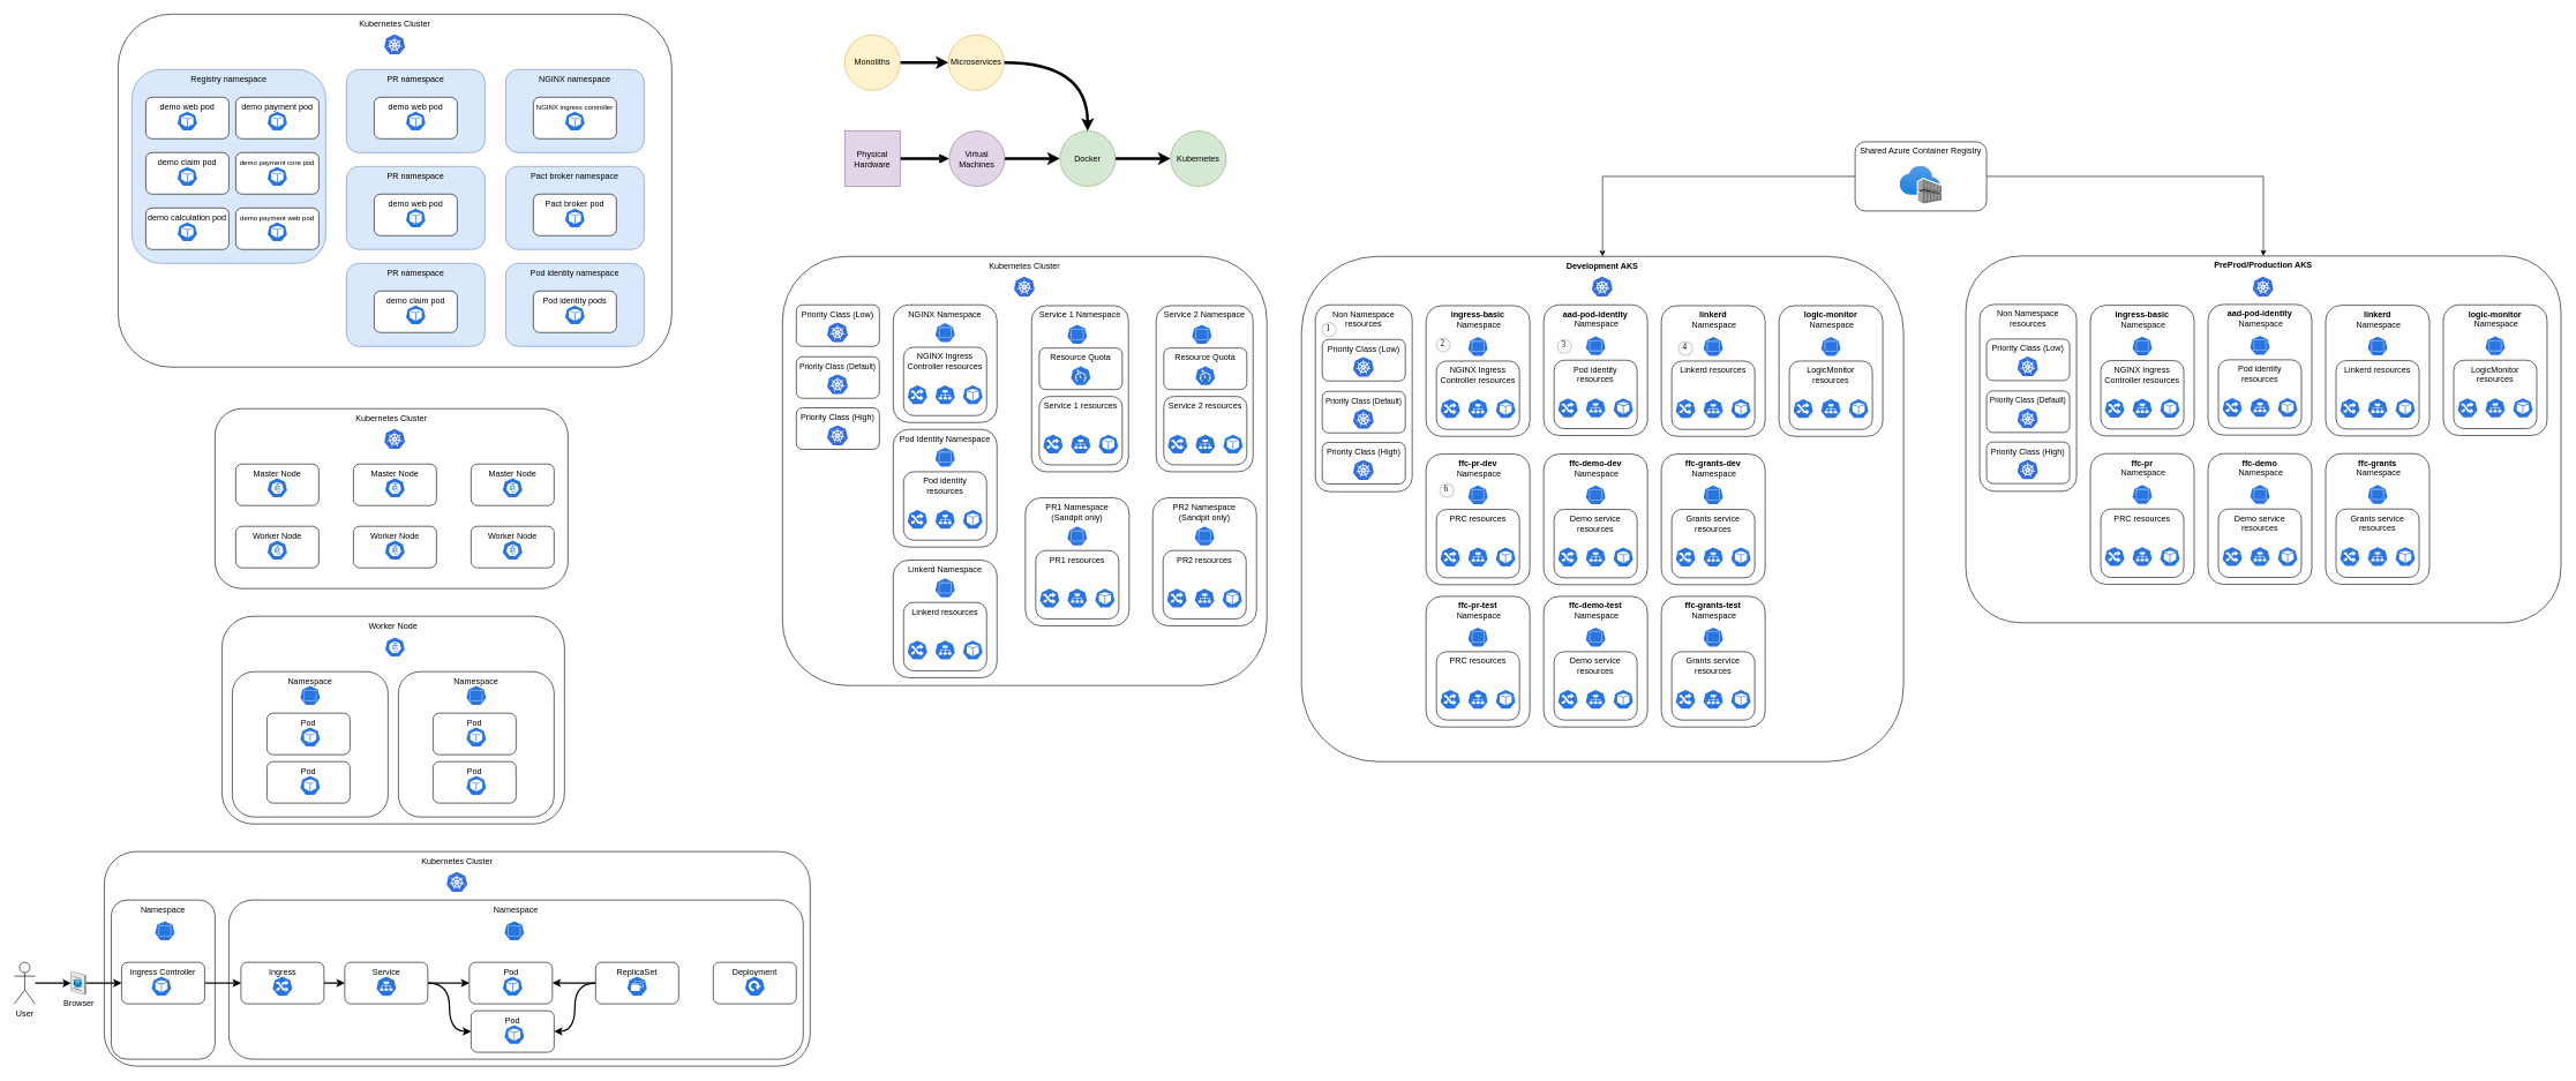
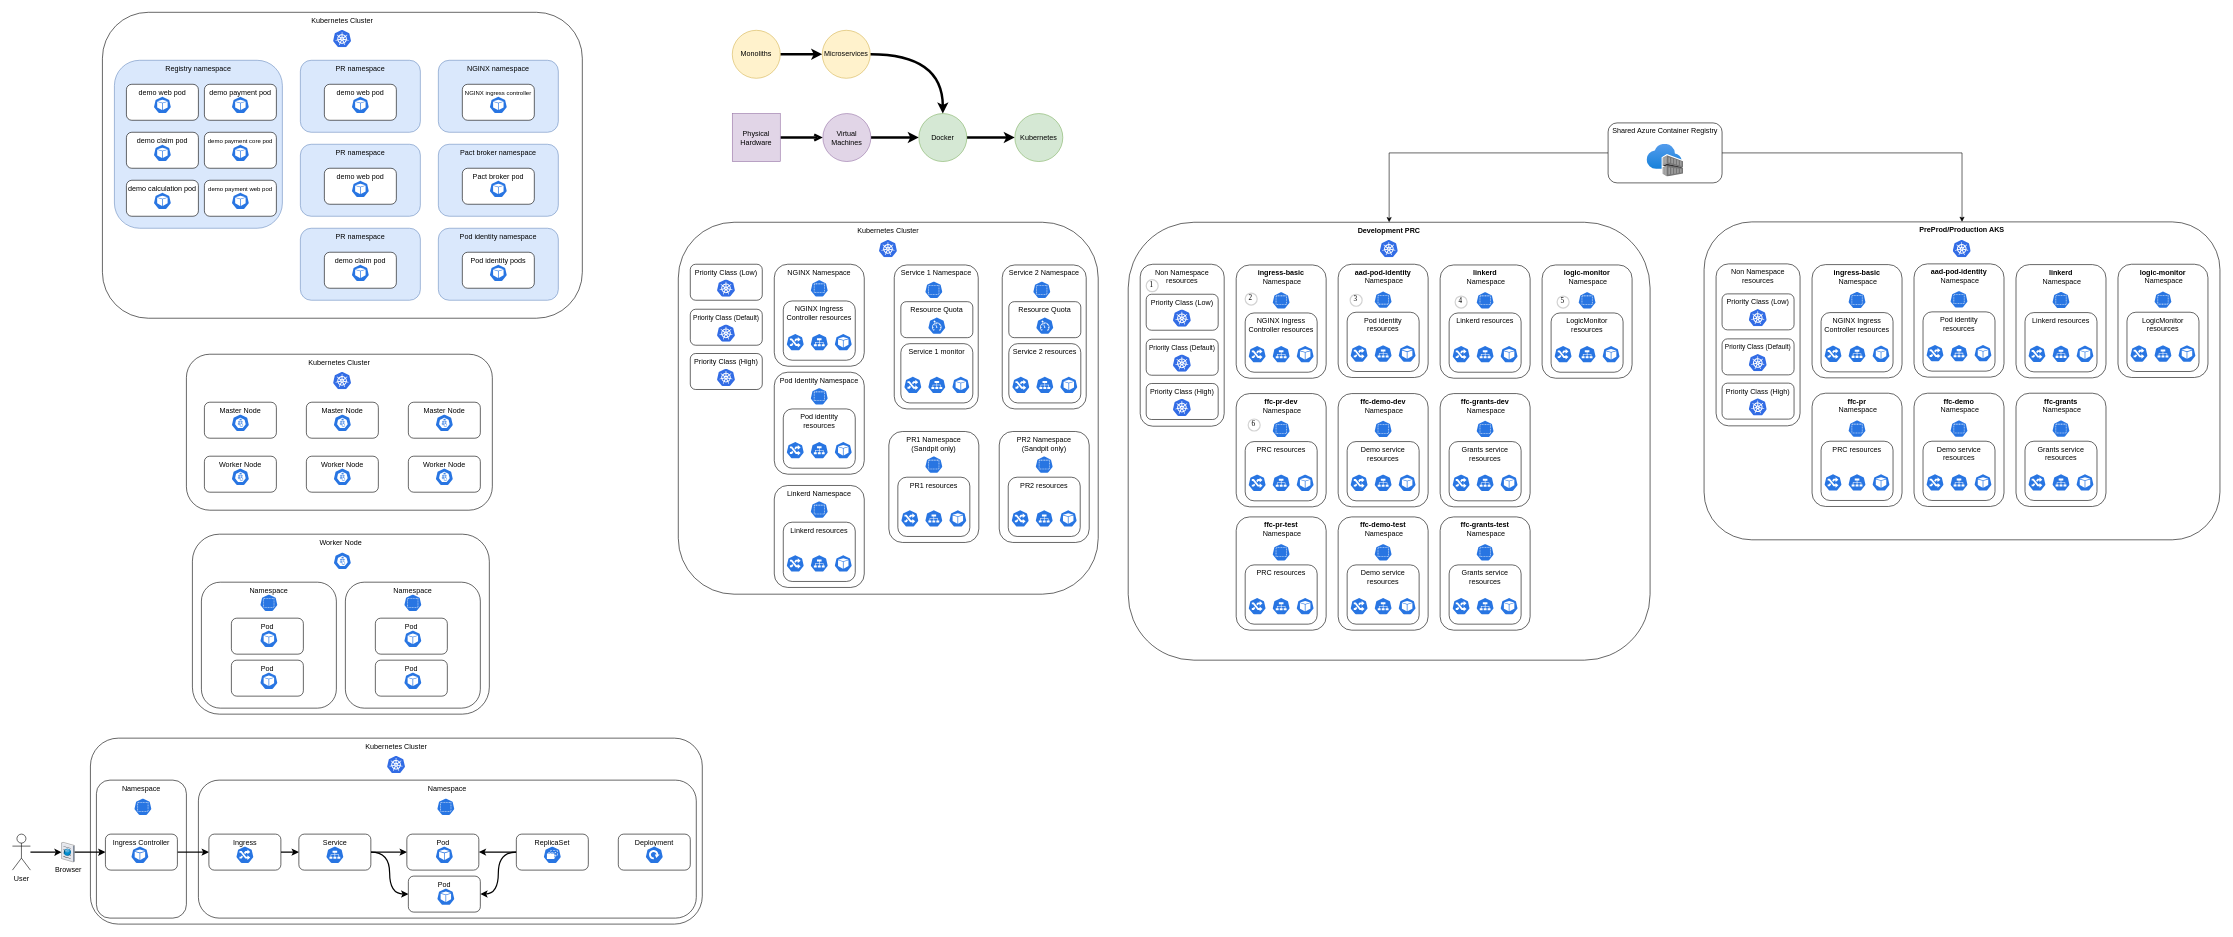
- <mxCell id="158" value="&lt;b&gt;Development AKS&lt;/b&gt;" style="rounded=1;whiteSpace=wrap;html=1;horizontal=1;verticalAlign=top;" vertex="1" parent="1"><mxGeometry x="1880" y="370" width="870" height="730" as="geometry" /></mxCell>
+ <mxCell id="158" value="&lt;b&gt;Development PRC&lt;/b&gt;" style="rounded=1;whiteSpace=wrap;html=1;horizontal=1;verticalAlign=top;" vertex="1" parent="1"><mxGeometry x="1880" y="370" width="870" height="730" as="geometry" /></mxCell>
+ <mxCell id="286" value="5" style="ellipse;whiteSpace=wrap;html=1;aspect=fixed;strokeWidth=2;fontFamily=Tahoma;spacingBottom=4;spacingRight=2;strokeColor=#d3d3d3;" vertex="1" parent="1"><mxGeometry x="2595" y="493" width="20" height="20" as="geometry" /></mxCell>
- <mxCell id="134" value="Service 1 resources" style="rounded=1;whiteSpace=wrap;html=1;verticalAlign=top;" parent="1" vertex="1"><mxGeometry x="1501" y="572.4" width="120" height="98.8" as="geometry" /></mxCell>
+ <mxCell id="134" value="Service 1 monitor" style="rounded=1;whiteSpace=wrap;html=1;verticalAlign=top;" parent="1" vertex="1"><mxGeometry x="1501" y="572.4" width="120" height="98.8" as="geometry" /></mxCell>
